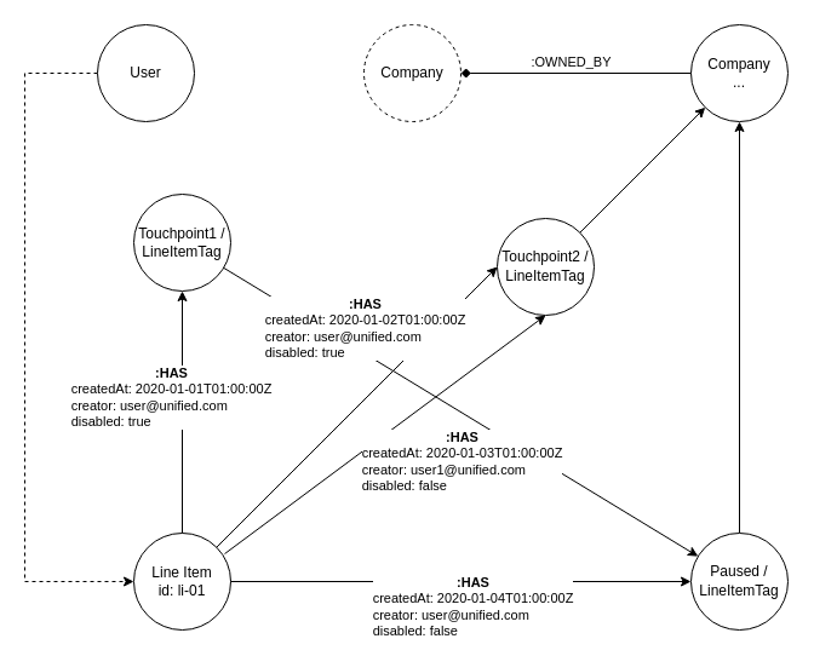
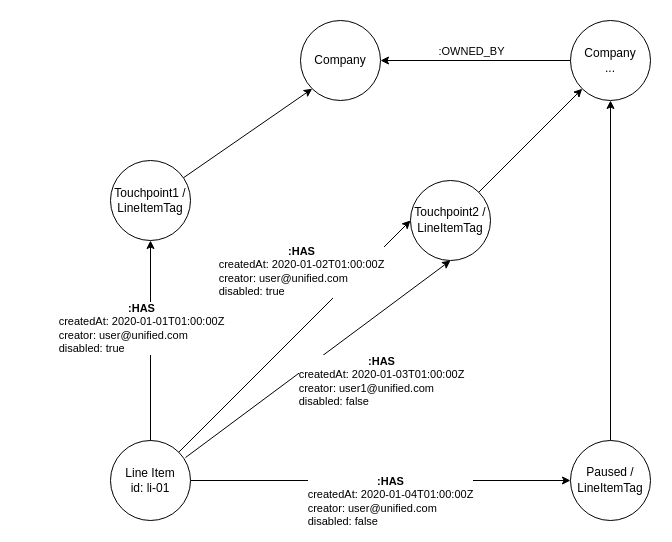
- <mxCell id="19" value="User" style="ellipse;whiteSpace=wrap;html=1;aspect=fixed;" parent="1" vertex="1"><mxGeometry x="80" y="20" width="80" height="80" as="geometry" /></mxCell>
- <mxCell id="22" value="Company" style="ellipse;whiteSpace=wrap;html=1;aspect=fixed;dashed=1;" parent="1" vertex="1"><mxGeometry x="300" y="20" width="80" height="80" as="geometry" /></mxCell>
+ <mxCell id="22" value="Company" style="ellipse;whiteSpace=wrap;html=1;aspect=fixed;" parent="1" vertex="1"><mxGeometry x="300" y="20" width="80" height="80" as="geometry" /></mxCell>
- <mxCell id="20" style="edgeStyle=none;rounded=0;orthogonalLoop=1;jettySize=auto;html=1;exitX=0;exitY=0.5;exitDx=0;exitDy=0;entryX=1;entryY=0.5;entryDx=0;entryDy=0;endArrow=diamond;" parent="1" source="17" target="22" edge="1"><mxGeometry relative="1" as="geometry"><mxPoint x="390" y="140" as="targetPoint" /></mxGeometry></mxCell>
+ <mxCell id="20" style="edgeStyle=none;rounded=0;orthogonalLoop=1;jettySize=auto;html=1;exitX=0;exitY=0.5;exitDx=0;exitDy=0;entryX=1;entryY=0.5;entryDx=0;entryDy=0;" parent="1" source="17" target="22" edge="1"><mxGeometry relative="1" as="geometry"><mxPoint x="390" y="140" as="targetPoint" /></mxGeometry></mxCell>
- <mxCell id="18" style="edgeStyle=orthogonalEdgeStyle;rounded=0;orthogonalLoop=1;jettySize=auto;html=1;entryX=0;entryY=0.5;entryDx=0;entryDy=0;dashed=1;" parent="1" source="19" target="8" edge="1"><mxGeometry relative="1" as="geometry"><Array as="points"><mxPoint x="20" y="60" /><mxPoint x="20" y="480" /></Array></mxGeometry></mxCell>
- <mxCell id="2" style="edgeStyle=none;rounded=0;orthogonalLoop=1;jettySize=auto;html=1;" parent="1" source="3" target="7" edge="1"><mxGeometry relative="1" as="geometry" /></mxCell>
+ <mxCell id="2" style="edgeStyle=none;rounded=0;orthogonalLoop=1;jettySize=auto;html=1;entryX=0;entryY=1;entryDx=0;entryDy=0;" parent="1" source="3" target="22" edge="1"><mxGeometry relative="1" as="geometry" /></mxCell>
